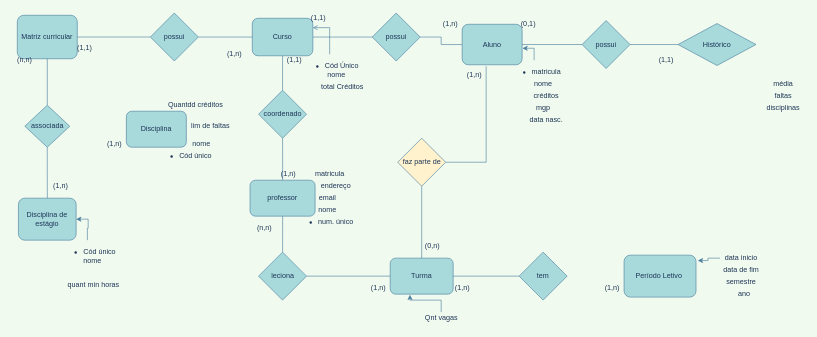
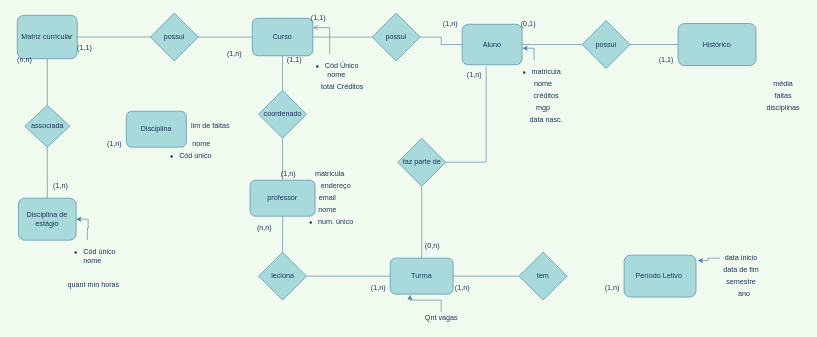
- <mxCell id="30" value="Histórico" style="rhombus;whiteSpace=wrap;html=1;fillColor=#A8DADC;strokeColor=#457B9D;fontColor=#1D3557;" vertex="1" parent="1"><mxGeometry x="1130" y="38.75" width="130" height="70" as="geometry" /></mxCell>
+ <mxCell id="30" value="Histórico" style="rounded=1;whiteSpace=wrap;html=1;fillColor=#A8DADC;strokeColor=#457B9D;fontColor=#1D3557;" vertex="1" parent="1"><mxGeometry x="1130" y="38.75" width="130" height="70" as="geometry" /></mxCell>
- <mxCell id="46" value="Quantdd créditos" style="text;html=1;align=center;verticalAlign=middle;resizable=0;points=[];autosize=1;fontColor=#1D3557;" vertex="1" parent="1"><mxGeometry x="270" y="165" width="110" height="20" as="geometry" /></mxCell>
- <mxCell id="26" value="faz parte de" style="rhombus;whiteSpace=wrap;html=1;fillColor=#fff2cc;strokeColor=#457B9D;fontColor=#1D3557;" vertex="1" parent="1"><mxGeometry x="662.5" y="230" width="80" height="80" as="geometry" /></mxCell>
+ <mxCell id="26" value="faz parte de" style="rhombus;whiteSpace=wrap;html=1;fillColor=#A8DADC;strokeColor=#457B9D;fontColor=#1D3557;" vertex="1" parent="1"><mxGeometry x="662.5" y="230" width="80" height="80" as="geometry" /></mxCell>
